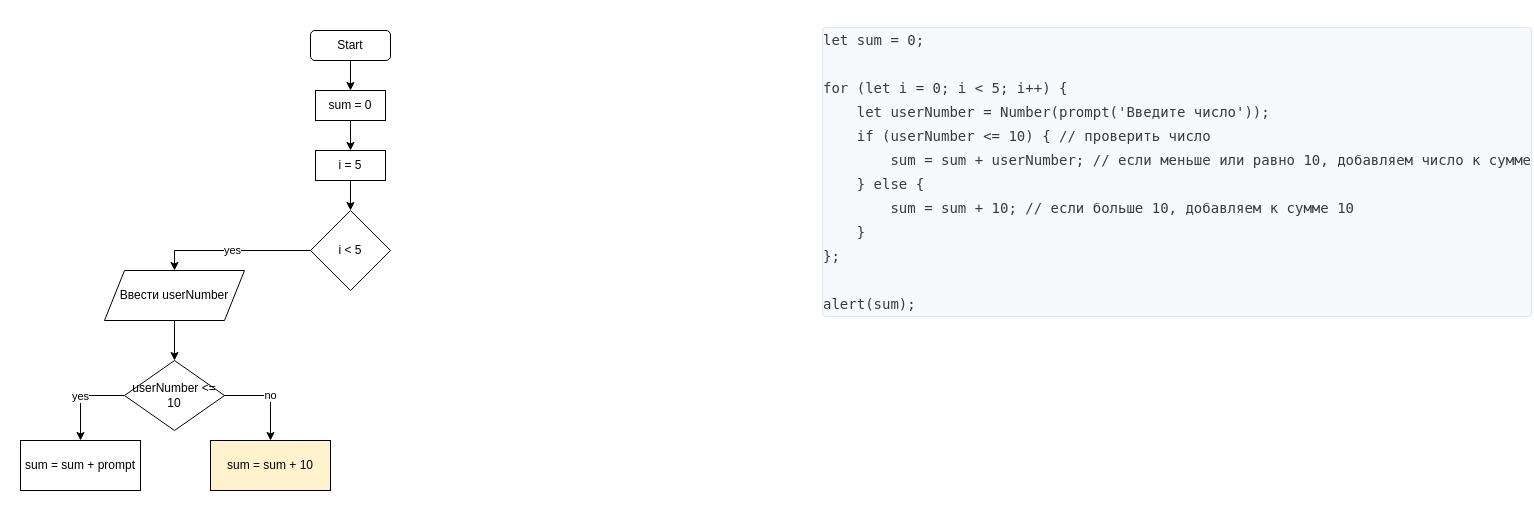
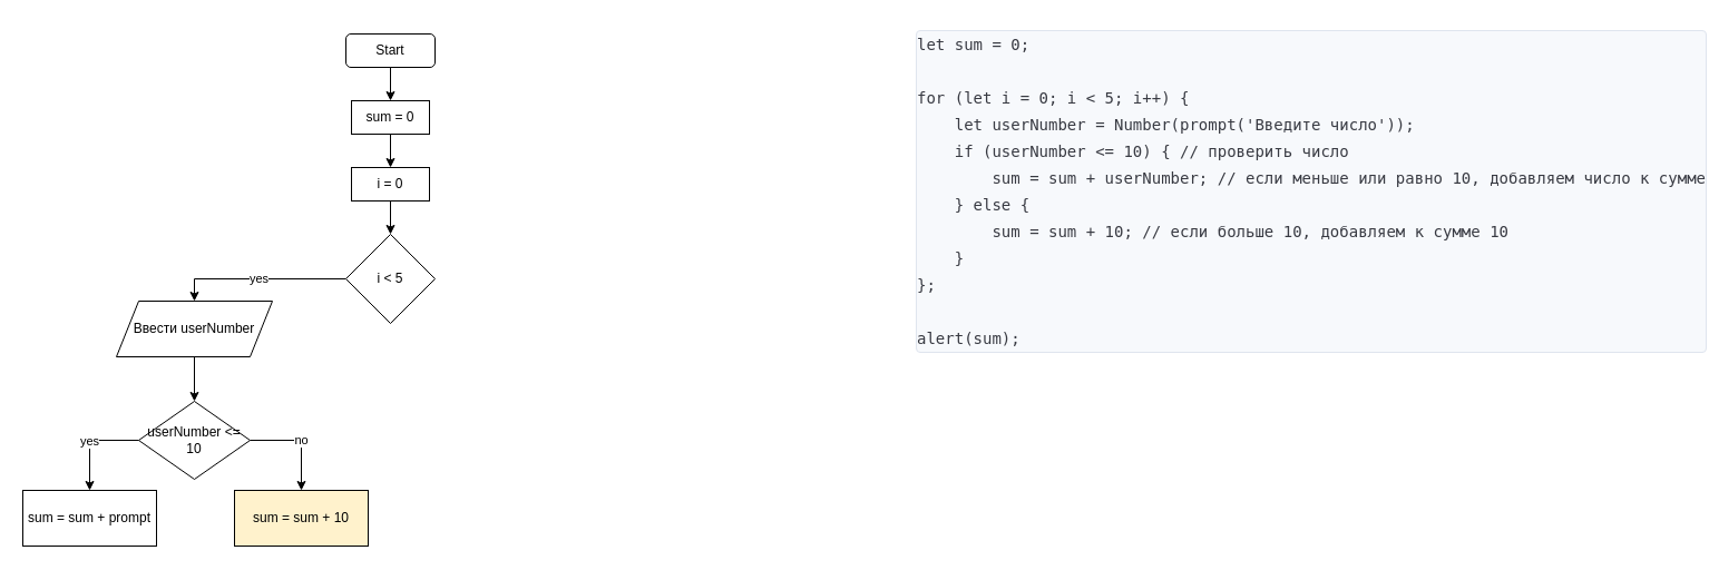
- <mxCell id="8" value="i = 5" style="rounded=0;whiteSpace=wrap;html=1;" vertex="1" parent="1"><mxGeometry x="315" y="150" width="70" height="30" as="geometry" /></mxCell>
+ <mxCell id="8" value="i = 0" style="rounded=0;whiteSpace=wrap;html=1;" vertex="1" parent="1"><mxGeometry x="315" y="150" width="70" height="30" as="geometry" /></mxCell>
